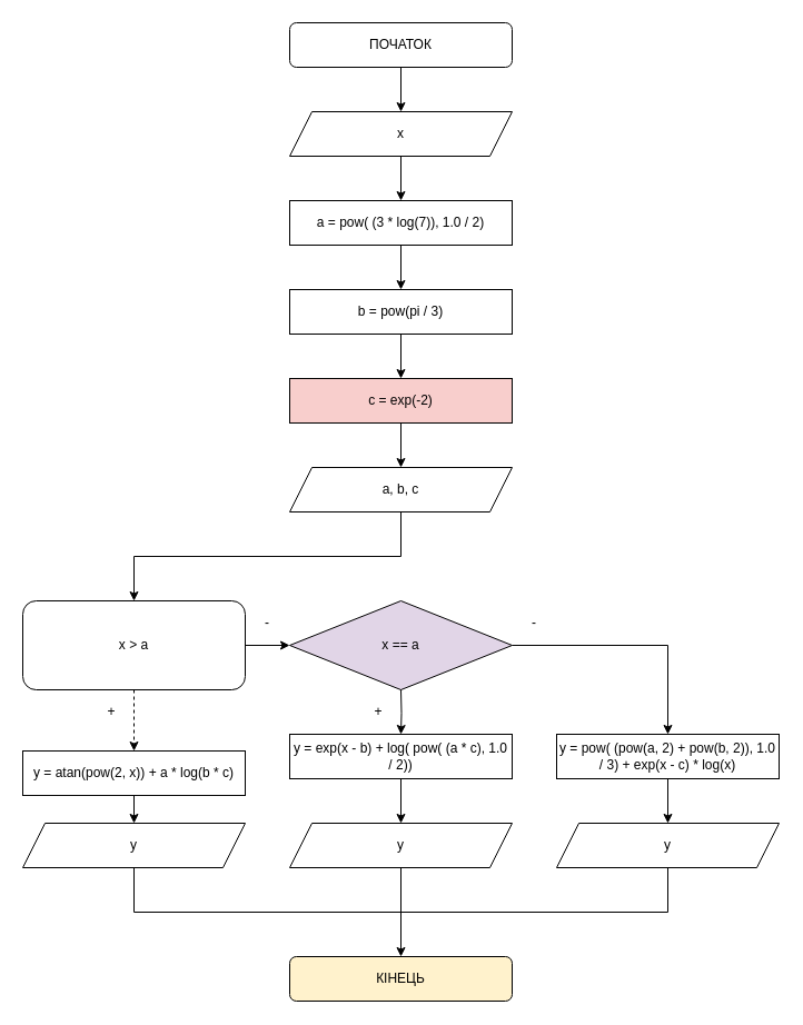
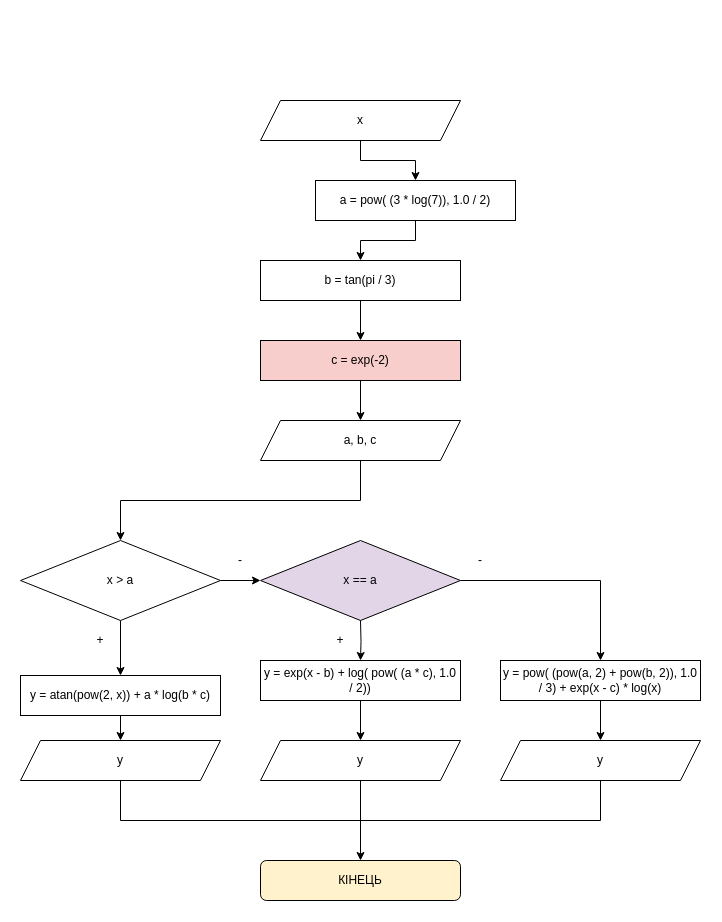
- <mxCell id="3" value="ПОЧАТОК" style="rounded=1;whiteSpace=wrap;html=1;" parent="1" vertex="1"><mxGeometry x="260" y="20" width="200" height="40" as="geometry" /></mxCell>
- <mxCell id="2" value="" style="edgeStyle=orthogonalEdgeStyle;rounded=0;orthogonalLoop=1;jettySize=auto;html=1;" parent="1" source="3" target="6" edge="1"><mxGeometry relative="1" as="geometry" /></mxCell>
- <mxCell id="8" value="a = pow( (3 * log(7)), 1.0 / 2)" style="rounded=0;whiteSpace=wrap;html=1;" parent="1" vertex="1"><mxGeometry x="260" y="180" width="200" height="40" as="geometry" /></mxCell>
+ <mxCell id="8" value="a = pow( (3 * log(7)), 1.0 / 2)" style="rounded=0;whiteSpace=wrap;html=1;" parent="1" vertex="1"><mxGeometry x="315" y="180" width="200" height="40" as="geometry" /></mxCell>
- <mxCell id="10" value="b = pow(pi / 3)" style="rounded=0;whiteSpace=wrap;html=1;" parent="1" vertex="1"><mxGeometry x="260" y="260" width="200" height="40" as="geometry" /></mxCell>
+ <mxCell id="10" value="b = tan(pi / 3)" style="rounded=0;whiteSpace=wrap;html=1;" parent="1" vertex="1"><mxGeometry x="260" y="260" width="200" height="40" as="geometry" /></mxCell>
- <mxCell id="17" value="x &amp;gt; a" style="whiteSpace=wrap;html=1;rounded=1;" parent="1" vertex="1"><mxGeometry x="20" y="540" width="200" height="80" as="geometry" /></mxCell>
+ <mxCell id="17" value="x &amp;gt; a" style="rhombus;whiteSpace=wrap;html=1;" parent="1" vertex="1"><mxGeometry x="20" y="540" width="200" height="80" as="geometry" /></mxCell>
- <mxCell id="16" value="" style="edgeStyle=orthogonalEdgeStyle;rounded=0;orthogonalLoop=1;jettySize=auto;html=1;dashed=1;" parent="1" source="17" target="21" edge="1"><mxGeometry relative="1" as="geometry" /></mxCell>
+ <mxCell id="16" value="" style="edgeStyle=orthogonalEdgeStyle;rounded=0;orthogonalLoop=1;jettySize=auto;html=1;" parent="1" source="17" target="21" edge="1"><mxGeometry relative="1" as="geometry" /></mxCell>
